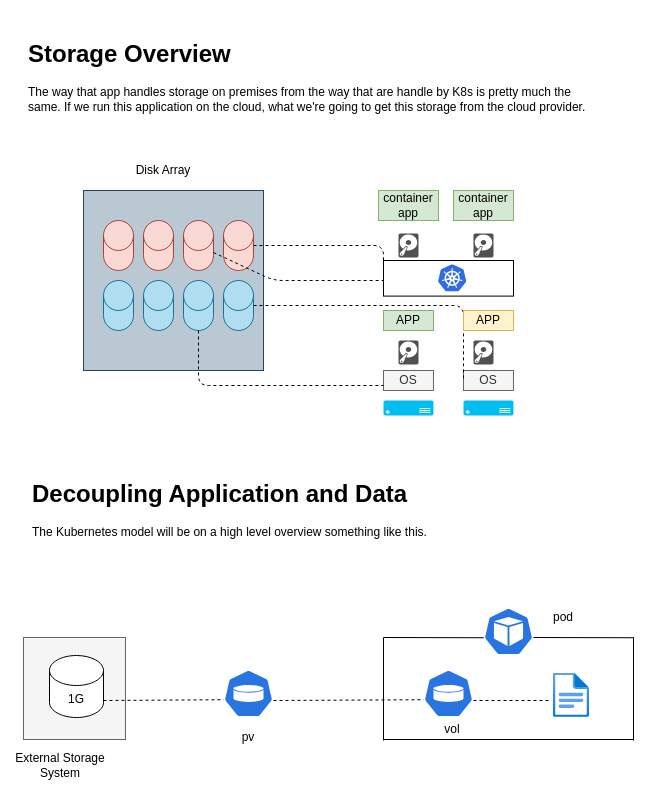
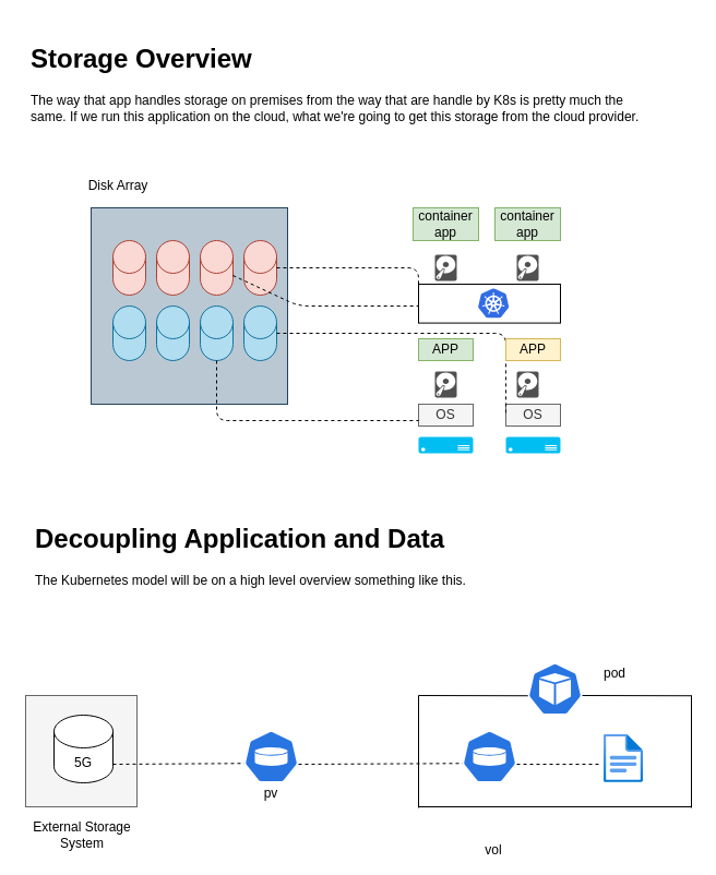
- <mxCell id="30" value="Disk Array" style="text;html=1;strokeColor=none;fillColor=none;align=center;verticalAlign=middle;whiteSpace=wrap;rounded=0;" parent="1" vertex="1"><mxGeometry x="113" y="160" width="100" height="20" as="geometry" /></mxCell>
+ <mxCell id="30" value="Disk Array" style="text;html=1;strokeColor=none;fillColor=none;align=center;verticalAlign=middle;whiteSpace=wrap;rounded=0;" parent="1" vertex="1"><mxGeometry x="58" y="160" width="100" height="20" as="geometry" /></mxCell>
- <mxCell id="36" value="1G" style="shape=cylinder3;whiteSpace=wrap;html=1;boundedLbl=1;backgroundOutline=1;size=15;" parent="1" vertex="1"><mxGeometry x="49" y="655" width="54" height="62" as="geometry" /></mxCell>
+ <mxCell id="36" value="5G" style="shape=cylinder3;whiteSpace=wrap;html=1;boundedLbl=1;backgroundOutline=1;size=15;" parent="1" vertex="1"><mxGeometry x="49" y="655" width="54" height="62" as="geometry" /></mxCell>
- <mxCell id="44" value="vol" style="text;html=1;strokeColor=none;fillColor=none;align=center;verticalAlign=middle;whiteSpace=wrap;rounded=0;" parent="1" vertex="1"><mxGeometry x="432.16" y="719" width="40" height="20" as="geometry" /></mxCell>
+ <mxCell id="44" value="vol" style="text;html=1;strokeColor=none;fillColor=none;align=center;verticalAlign=middle;whiteSpace=wrap;rounded=0;" parent="1" vertex="1"><mxGeometry x="432.16" y="769" width="40" height="20" as="geometry" /></mxCell>
- <mxCell id="45" value="pv" style="text;html=1;strokeColor=none;fillColor=none;align=center;verticalAlign=middle;whiteSpace=wrap;rounded=0;" parent="1" vertex="1"><mxGeometry x="228" y="727" width="40" height="20" as="geometry" /></mxCell>
+ <mxCell id="45" value="pv" style="text;html=1;strokeColor=none;fillColor=none;align=center;verticalAlign=middle;whiteSpace=wrap;rounded=0;" parent="1" vertex="1"><mxGeometry x="228" y="717" width="40" height="20" as="geometry" /></mxCell>
- <mxCell id="49" value="External Storage System" style="text;html=1;strokeColor=none;fillColor=none;align=center;verticalAlign=middle;whiteSpace=wrap;rounded=0;" parent="1" vertex="1"><mxGeometry x="5" y="750" width="110" height="30" as="geometry" /></mxCell>
+ <mxCell id="49" value="External Storage System" style="text;html=1;strokeColor=none;fillColor=none;align=center;verticalAlign=middle;whiteSpace=wrap;rounded=0;" parent="1" vertex="1"><mxGeometry x="20" y="750" width="110" height="30" as="geometry" /></mxCell>
